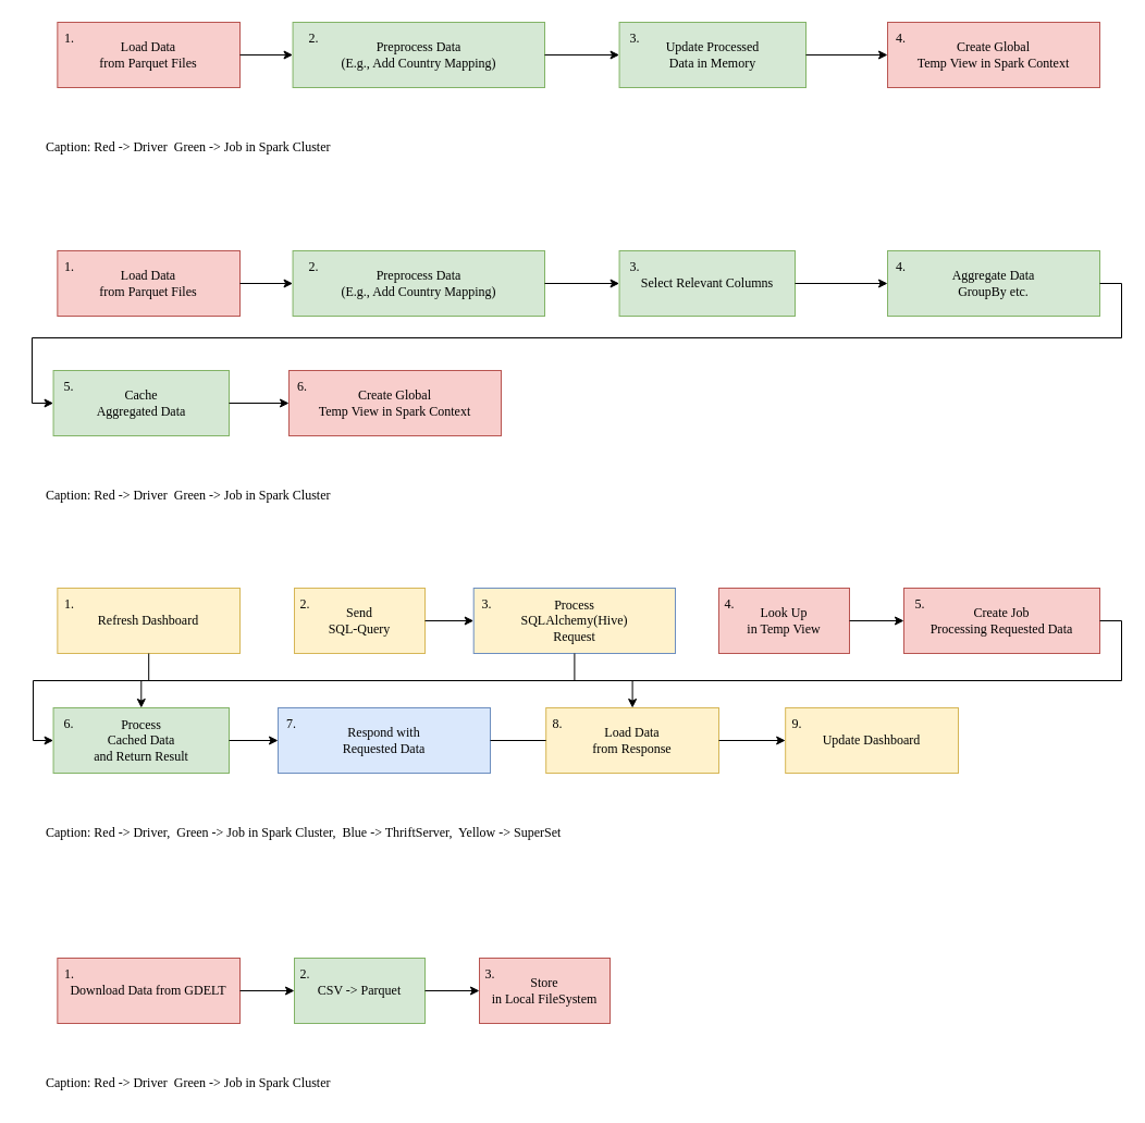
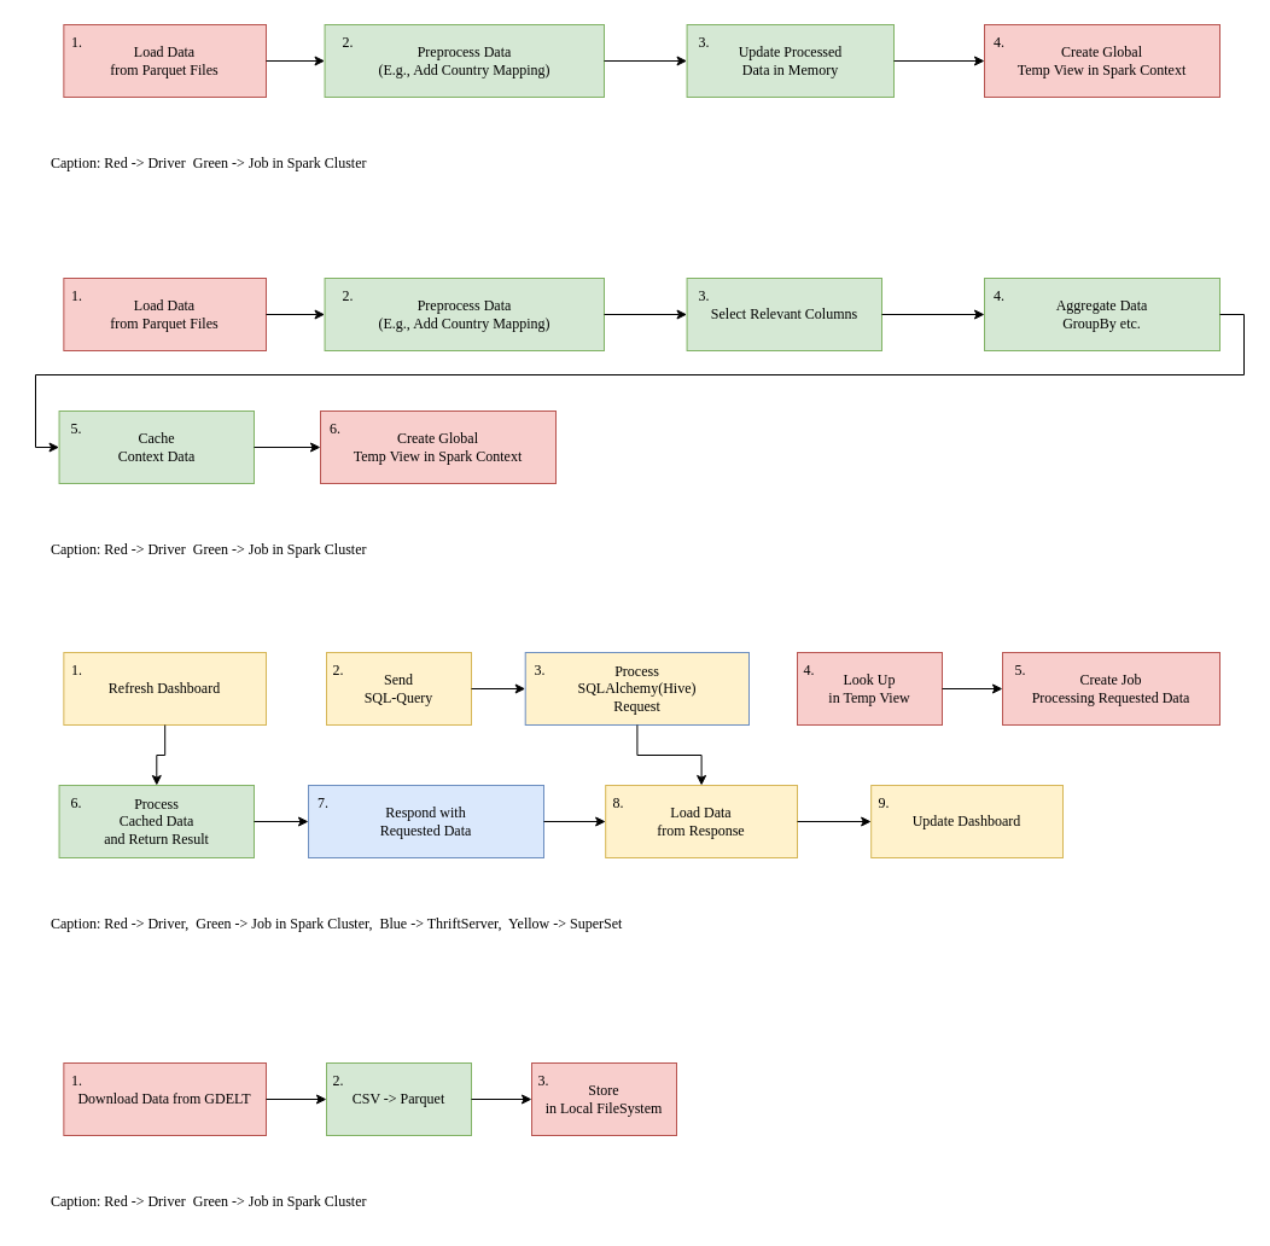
- <mxCell id="33" value="Cache&lt;br&gt;Aggregated Data" style="rounded=0;whiteSpace=wrap;html=1;fillColor=#d5e8d4;strokeColor=#82b366;fontFamily=JetBrainsMono Nerd Font;" parent="32" vertex="1"><mxGeometry x="28.57" width="161.43" height="60" as="geometry" /></mxCell>
+ <mxCell id="33" value="Cache&lt;br&gt;Context Data" style="rounded=0;whiteSpace=wrap;html=1;fillColor=#d5e8d4;strokeColor=#82b366;fontFamily=JetBrainsMono Nerd Font;" parent="32" vertex="1"><mxGeometry x="28.57" width="161.43" height="60" as="geometry" /></mxCell>
- <mxCell id="54" style="edgeStyle=orthogonalEdgeStyle;rounded=0;orthogonalLoop=1;jettySize=auto;html=1;exitX=1;exitY=0.5;exitDx=0;exitDy=0;" parent="1" source="48" target="52" edge="1"><mxGeometry relative="1" as="geometry"><Array as="points"><mxPoint x="1030" y="570" /><mxPoint x="1030" y="625" /><mxPoint x="30" y="625" /><mxPoint x="30" y="680" /></Array></mxGeometry></mxCell>
- <mxCell id="85" style="edgeStyle=orthogonalEdgeStyle;rounded=0;orthogonalLoop=1;jettySize=auto;html=1;endArrow=none;" parent="1" source="56" target="83" edge="1"><mxGeometry relative="1" as="geometry" /></mxCell>
+ <mxCell id="85" style="edgeStyle=orthogonalEdgeStyle;rounded=0;orthogonalLoop=1;jettySize=auto;html=1;" parent="1" source="56" target="83" edge="1"><mxGeometry relative="1" as="geometry" /></mxCell>
